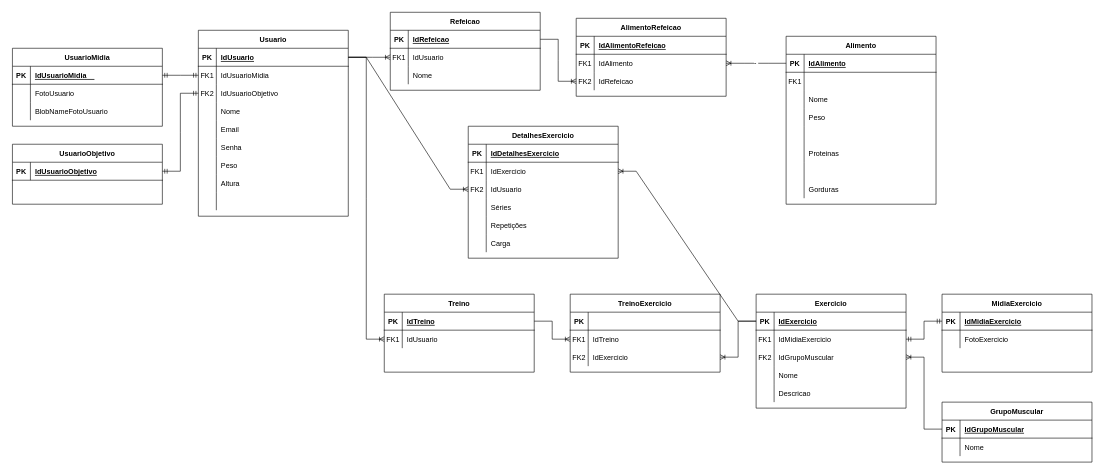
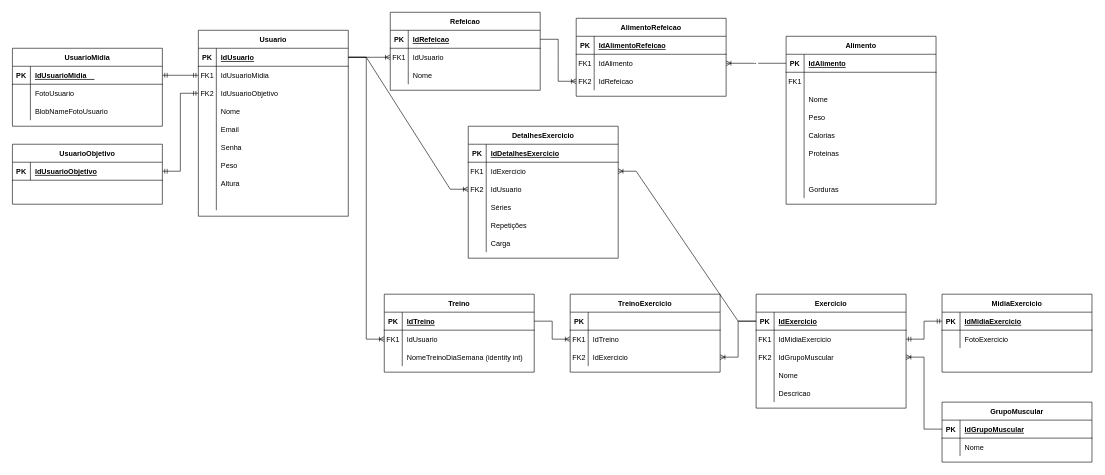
+ <mxCell id="98" value="Calorias" style="shape=partialRectangle;overflow=hidden;connectable=0;fillColor=none;top=0;left=0;bottom=0;right=0;align=left;spacingLeft=6;" parent="96" vertex="1"><mxGeometry x="30" width="220" height="30" as="geometry"><mxRectangle width="220" height="30" as="alternateBounds" /></mxGeometry></mxCell>
+ <mxCell id="39" value="NomeTreinoDiaSemana (identity int)" style="shape=partialRectangle;overflow=hidden;connectable=0;fillColor=none;top=0;left=0;bottom=0;right=0;align=left;spacingLeft=6;" parent="37" vertex="1"><mxGeometry x="30" width="220" height="30" as="geometry"><mxRectangle width="220" height="30" as="alternateBounds" /></mxGeometry></mxCell>
